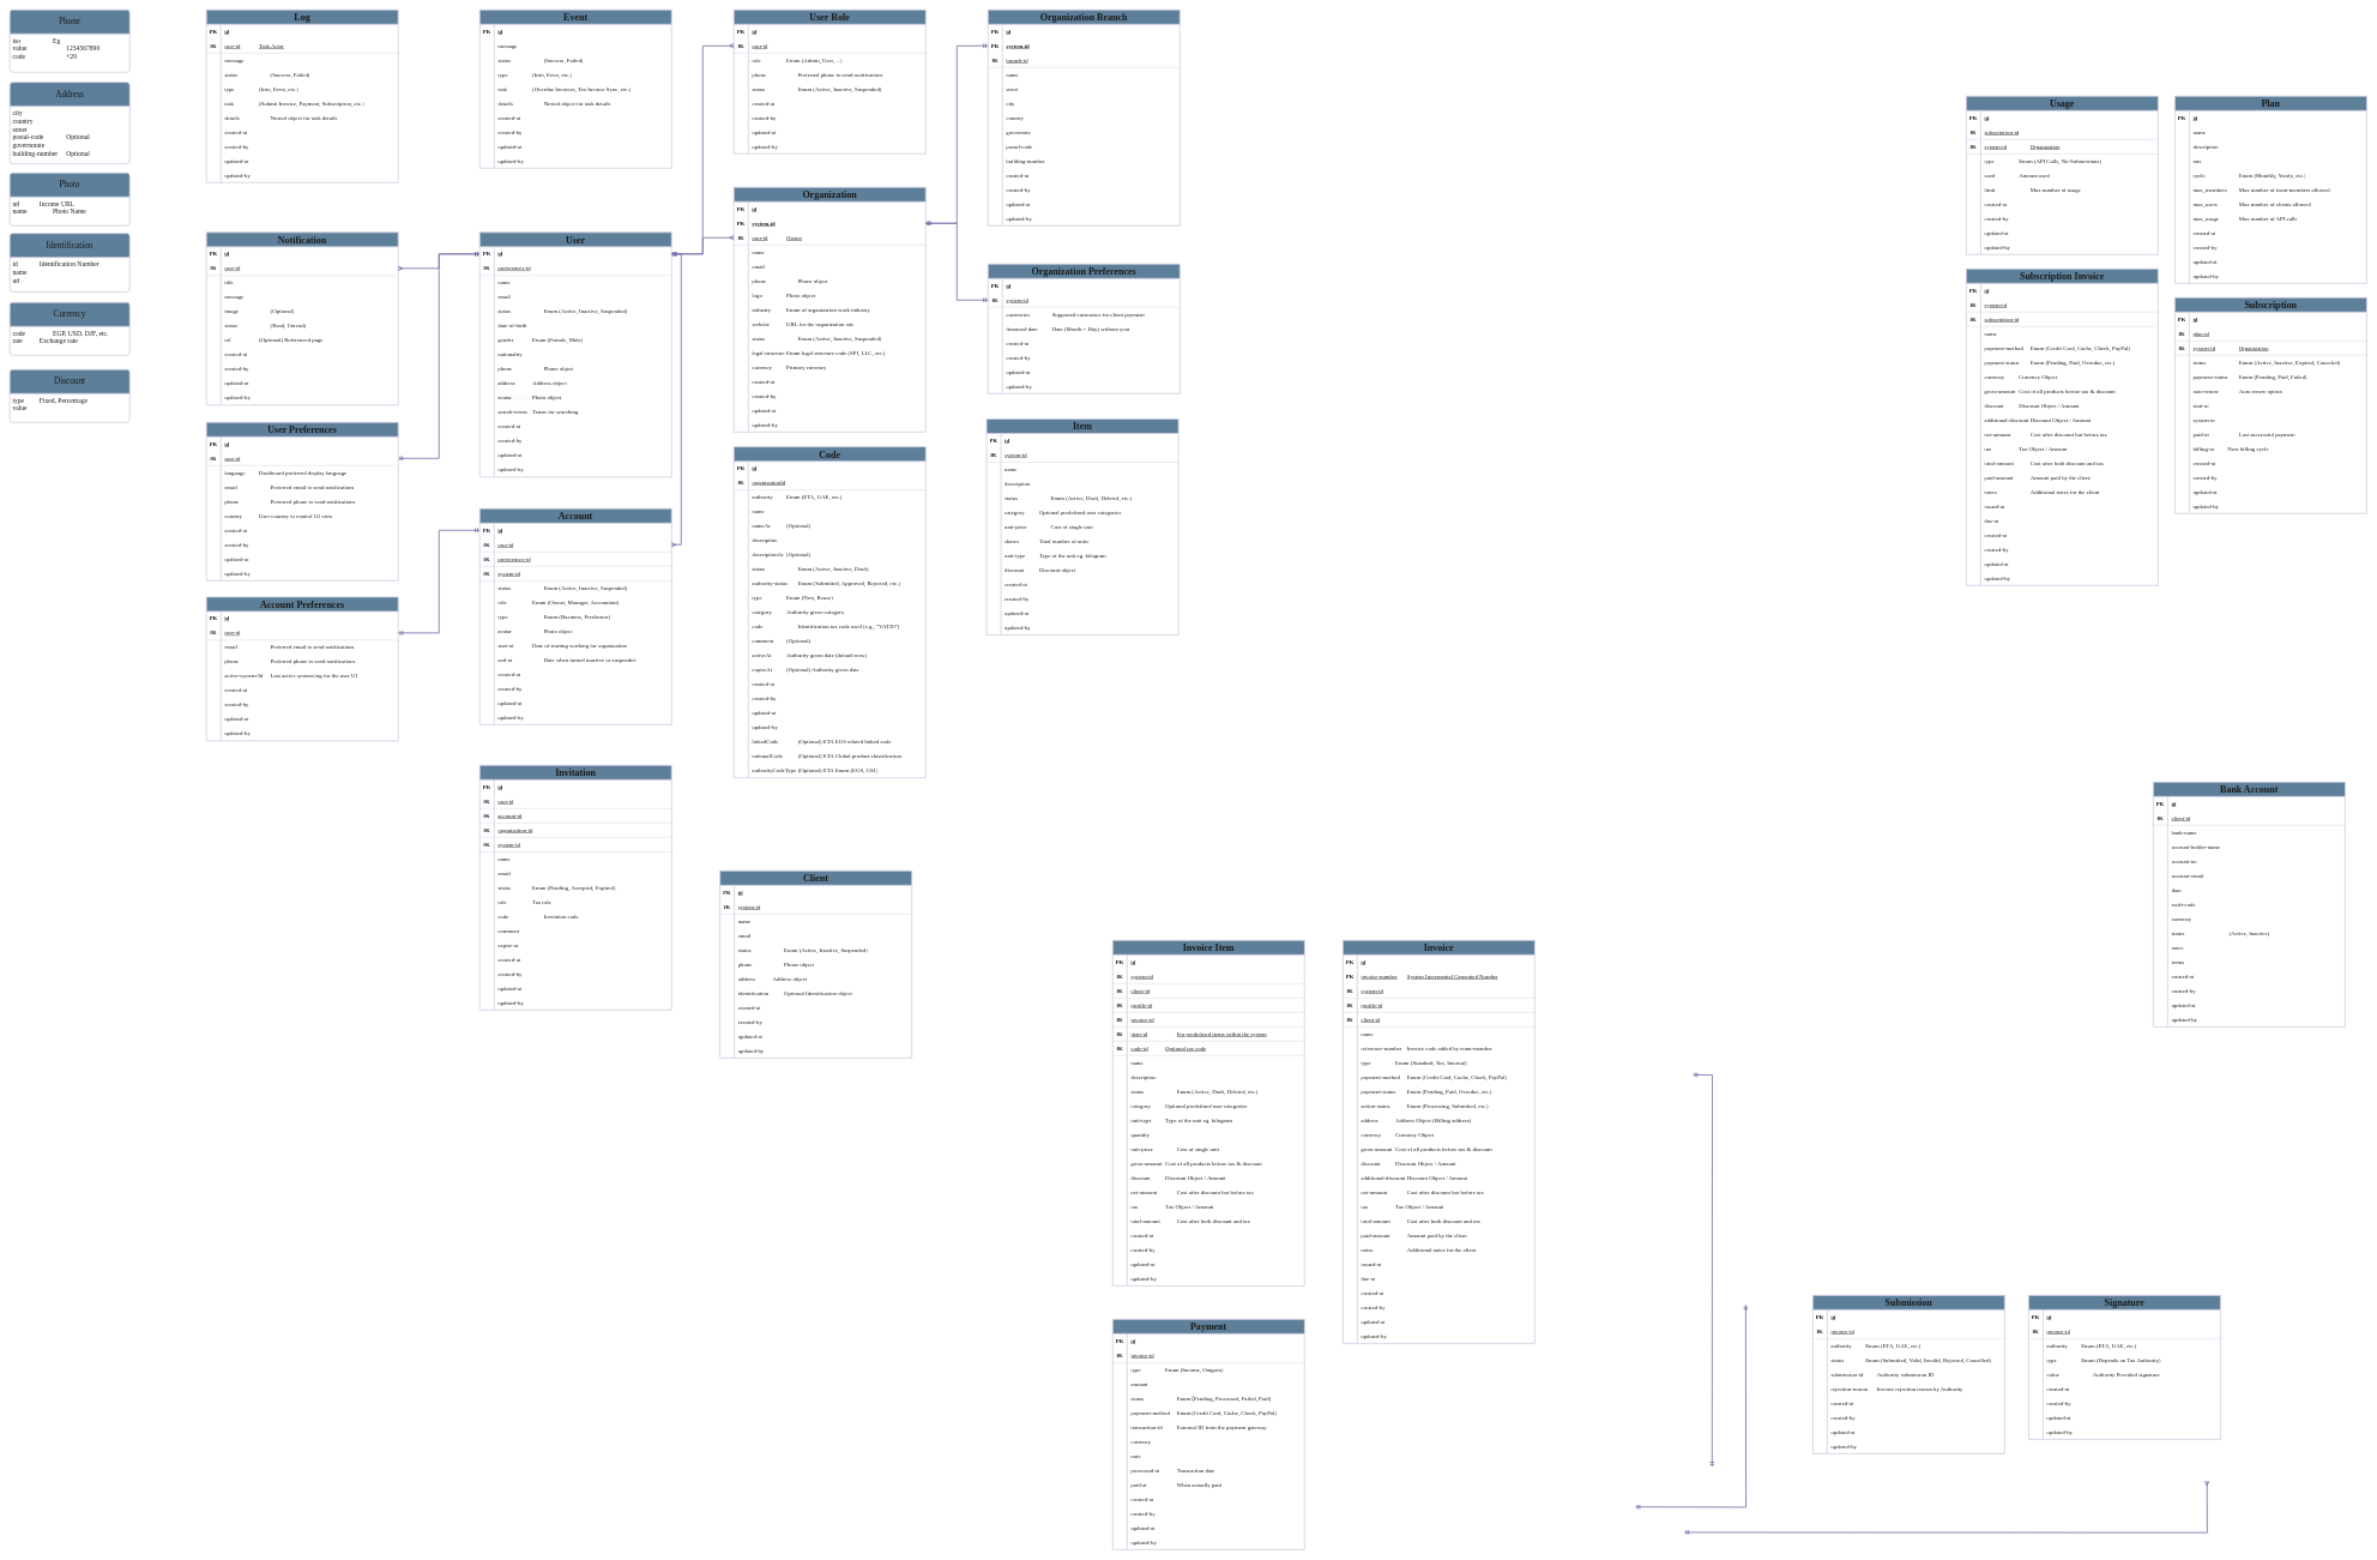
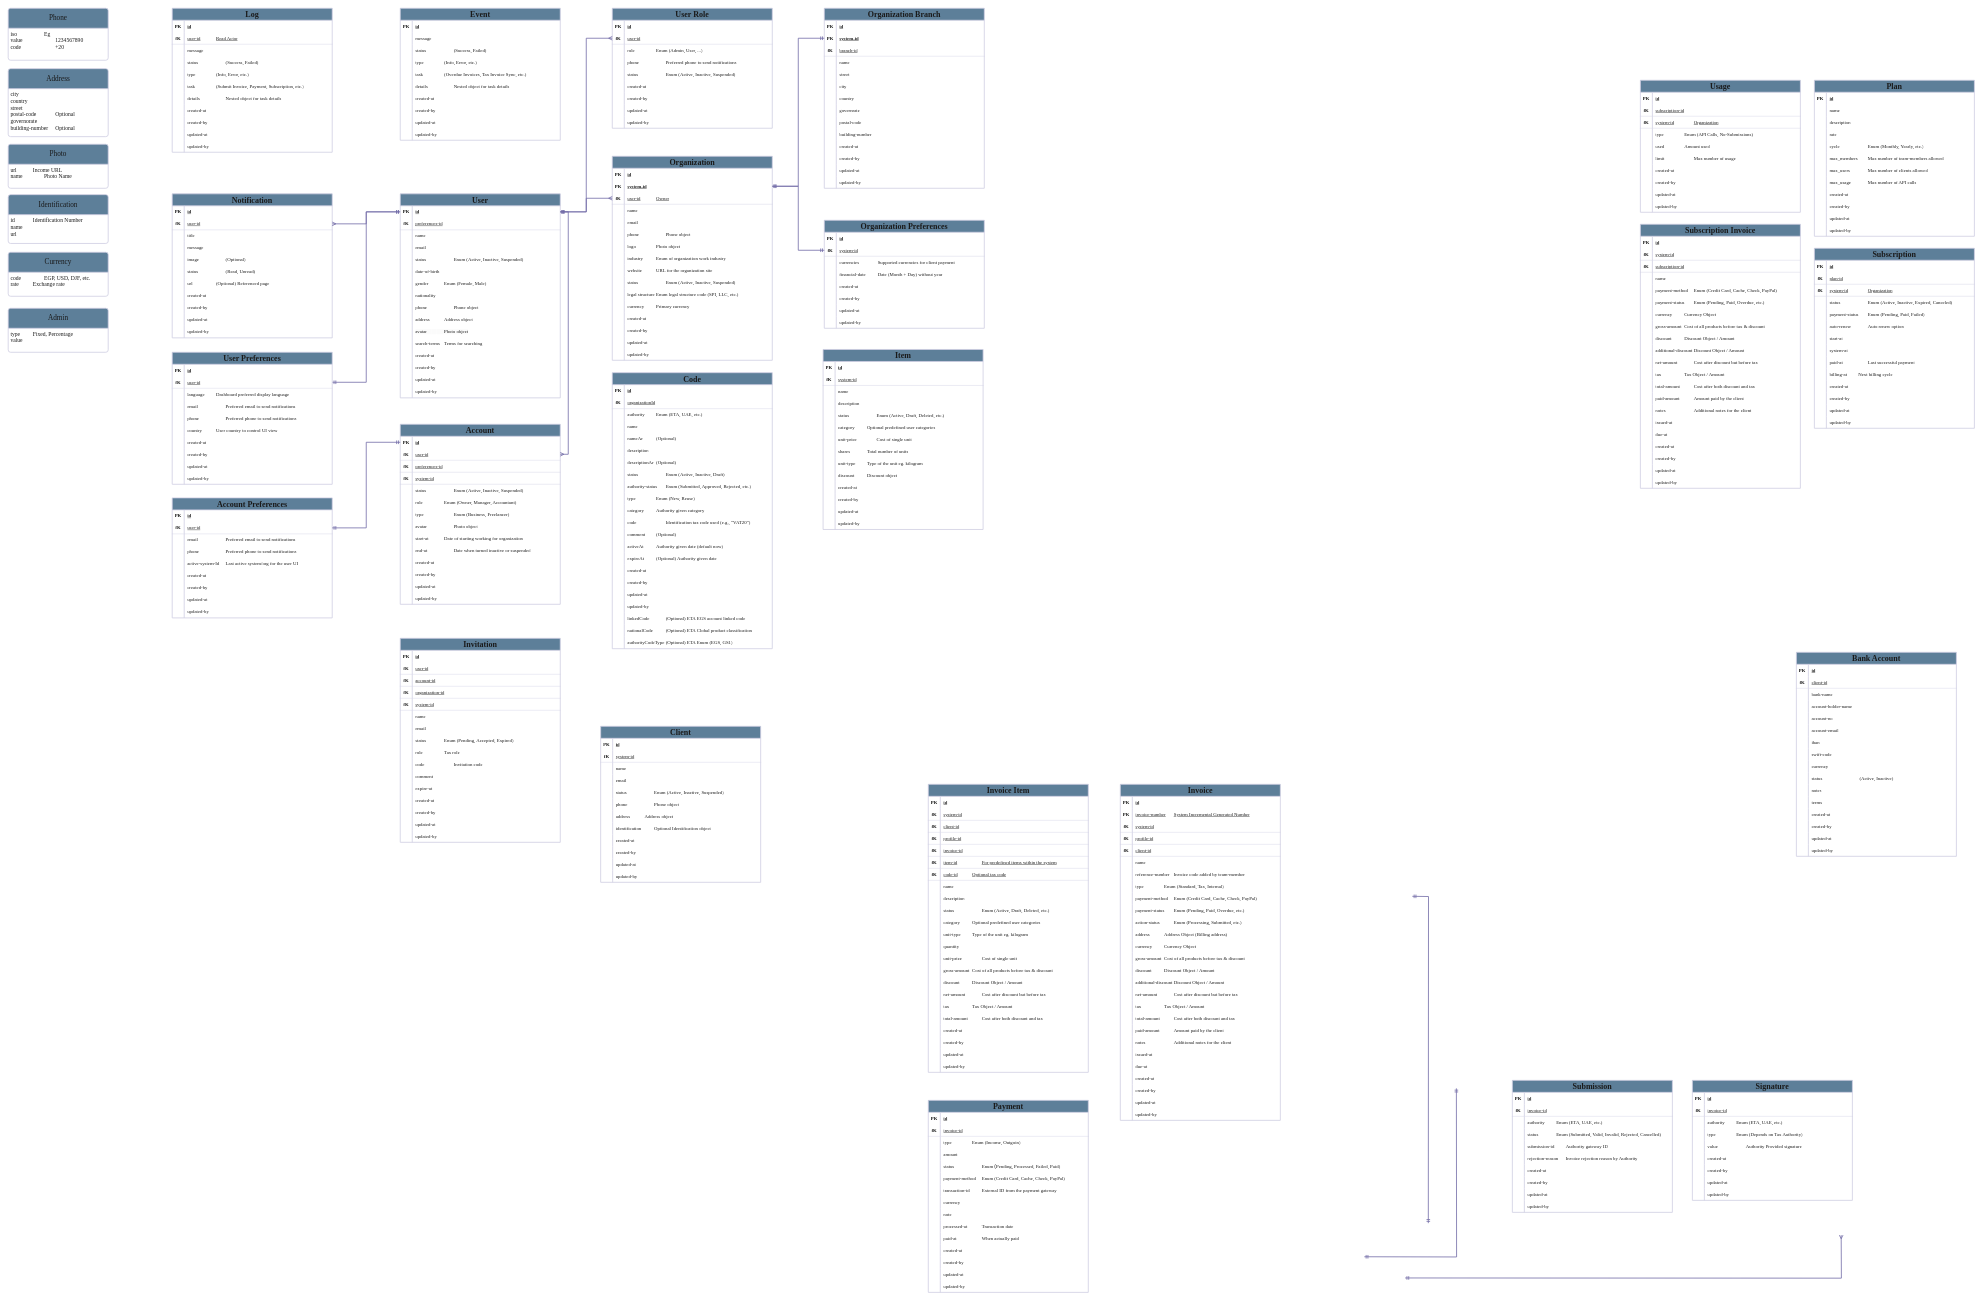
- <mxCell id="46" value="&lt;span style=&quot;font-family: &amp;quot;Architects Daughter&amp;quot;; font-weight: 400;&quot;&gt;user-id&lt;span style=&quot;white-space: pre;&quot;&gt;&#09;&lt;/span&gt;&lt;span style=&quot;white-space: pre;&quot;&gt;&#09;&lt;/span&gt;Task Actor&lt;/span&gt;" style="shape=partialRectangle;connectable=0;fillColor=none;top=0;left=0;bottom=0;right=0;align=left;spacingLeft=6;fontStyle=5;overflow=hidden;html=1;whiteSpace=wrap;labelBackgroundColor=none;strokeColor=#D0CEE2;fontColor=#1A1A1A;" parent="44" vertex="1"><mxGeometry x="30" width="370" height="30" as="geometry"><mxRectangle width="370" height="30" as="alternateBounds" /></mxGeometry></mxCell>
+ <mxCell id="46" value="&lt;span style=&quot;font-family: &amp;quot;Architects Daughter&amp;quot;; font-weight: 400;&quot;&gt;user-id&lt;span style=&quot;white-space: pre;&quot;&gt;&#09;&lt;/span&gt;&lt;span style=&quot;white-space: pre;&quot;&gt;&#09;&lt;/span&gt;Read Actor&lt;/span&gt;" style="shape=partialRectangle;connectable=0;fillColor=none;top=0;left=0;bottom=0;right=0;align=left;spacingLeft=6;fontStyle=5;overflow=hidden;html=1;whiteSpace=wrap;labelBackgroundColor=none;strokeColor=#D0CEE2;fontColor=#1A1A1A;" parent="44" vertex="1"><mxGeometry x="30" width="370" height="30" as="geometry"><mxRectangle width="370" height="30" as="alternateBounds" /></mxGeometry></mxCell>
- <mxCell id="1095" value="&lt;font style=&quot;font-size: 18px;&quot;&gt;Discount&lt;/font&gt;" style="swimlane;childLayout=stackLayout;horizontal=1;startSize=50;horizontalStack=0;rounded=1;fontSize=14;fontStyle=0;strokeWidth=2;resizeParent=0;resizeLast=1;shadow=0;dashed=0;align=center;arcSize=4;whiteSpace=wrap;html=1;hachureGap=4;fontFamily=Architects Daughter;fontSource=https%3A%2F%2Ffonts.googleapis.com%2Fcss%3Ffamily%3DArchitects%2BDaughter;labelBackgroundColor=none;fillColor=#5D7F99;strokeColor=#D0CEE2;fontColor=#1A1A1A;" parent="1" vertex="1"><mxGeometry x="20" y="770" width="250" height="110" as="geometry"><mxRectangle x="-40" y="470" width="250" height="50" as="alternateBounds" /></mxGeometry></mxCell>
+ <mxCell id="1095" value="&lt;font style=&quot;font-size: 18px;&quot;&gt;Admin&lt;/font&gt;" style="swimlane;childLayout=stackLayout;horizontal=1;startSize=50;horizontalStack=0;rounded=1;fontSize=14;fontStyle=0;strokeWidth=2;resizeParent=0;resizeLast=1;shadow=0;dashed=0;align=center;arcSize=4;whiteSpace=wrap;html=1;hachureGap=4;fontFamily=Architects Daughter;fontSource=https%3A%2F%2Ffonts.googleapis.com%2Fcss%3Ffamily%3DArchitects%2BDaughter;labelBackgroundColor=none;fillColor=#5D7F99;strokeColor=#D0CEE2;fontColor=#1A1A1A;" parent="1" vertex="1"><mxGeometry x="20" y="770" width="250" height="110" as="geometry"><mxRectangle x="-40" y="470" width="250" height="50" as="alternateBounds" /></mxGeometry></mxCell>
- <mxCell id="573" value="&lt;font face=&quot;Architects Daughter&quot;&gt;linkedCode&lt;span style=&quot;white-space: pre;&quot;&gt;&#09;&lt;/span&gt;&lt;span style=&quot;white-space: pre;&quot;&gt;&#09;&lt;/span&gt;(Optional) ETA EGS related linked code&lt;/font&gt;" style="shape=partialRectangle;connectable=0;fillColor=none;top=0;left=0;bottom=0;right=0;align=left;spacingLeft=6;overflow=hidden;html=1;whiteSpace=wrap;labelBackgroundColor=none;strokeColor=#D0CEE2;fontColor=#1A1A1A;" vertex="1" parent="571"><mxGeometry x="30" width="370" height="30" as="geometry"><mxRectangle width="370" height="30" as="alternateBounds" /></mxGeometry></mxCell>
+ <mxCell id="573" value="&lt;font face=&quot;Architects Daughter&quot;&gt;linkedCode&lt;span style=&quot;white-space: pre;&quot;&gt;&#09;&lt;/span&gt;&lt;span style=&quot;white-space: pre;&quot;&gt;&#09;&lt;/span&gt;(Optional) ETA EGS account linked code&lt;/font&gt;" style="shape=partialRectangle;connectable=0;fillColor=none;top=0;left=0;bottom=0;right=0;align=left;spacingLeft=6;overflow=hidden;html=1;whiteSpace=wrap;labelBackgroundColor=none;strokeColor=#D0CEE2;fontColor=#1A1A1A;" vertex="1" parent="571"><mxGeometry x="30" width="370" height="30" as="geometry"><mxRectangle width="370" height="30" as="alternateBounds" /></mxGeometry></mxCell>
- <mxCell id="871" value="&lt;font face=&quot;Architects Daughter&quot;&gt;submission-id&lt;span style=&quot;white-space: pre;&quot;&gt;&#09;&lt;/span&gt;&lt;span style=&quot;white-space: pre;&quot;&gt;&#09;&lt;/span&gt;Authority submission ID&lt;/font&gt;" style="shape=partialRectangle;connectable=0;fillColor=none;top=0;left=0;bottom=0;right=0;align=left;spacingLeft=6;overflow=hidden;html=1;whiteSpace=wrap;labelBackgroundColor=none;strokeColor=#D0CEE2;fontColor=#1A1A1A;" parent="869" vertex="1"><mxGeometry x="30" width="370" height="30" as="geometry"><mxRectangle width="370" height="30" as="alternateBounds" /></mxGeometry></mxCell>
+ <mxCell id="871" value="&lt;font face=&quot;Architects Daughter&quot;&gt;submission-id&lt;span style=&quot;white-space: pre;&quot;&gt;&#09;&lt;/span&gt;&lt;span style=&quot;white-space: pre;&quot;&gt;&#09;&lt;/span&gt;Authority gateway ID&lt;/font&gt;" style="shape=partialRectangle;connectable=0;fillColor=none;top=0;left=0;bottom=0;right=0;align=left;spacingLeft=6;overflow=hidden;html=1;whiteSpace=wrap;labelBackgroundColor=none;strokeColor=#D0CEE2;fontColor=#1A1A1A;" parent="869" vertex="1"><mxGeometry x="30" width="370" height="30" as="geometry"><mxRectangle width="370" height="30" as="alternateBounds" /></mxGeometry></mxCell>
